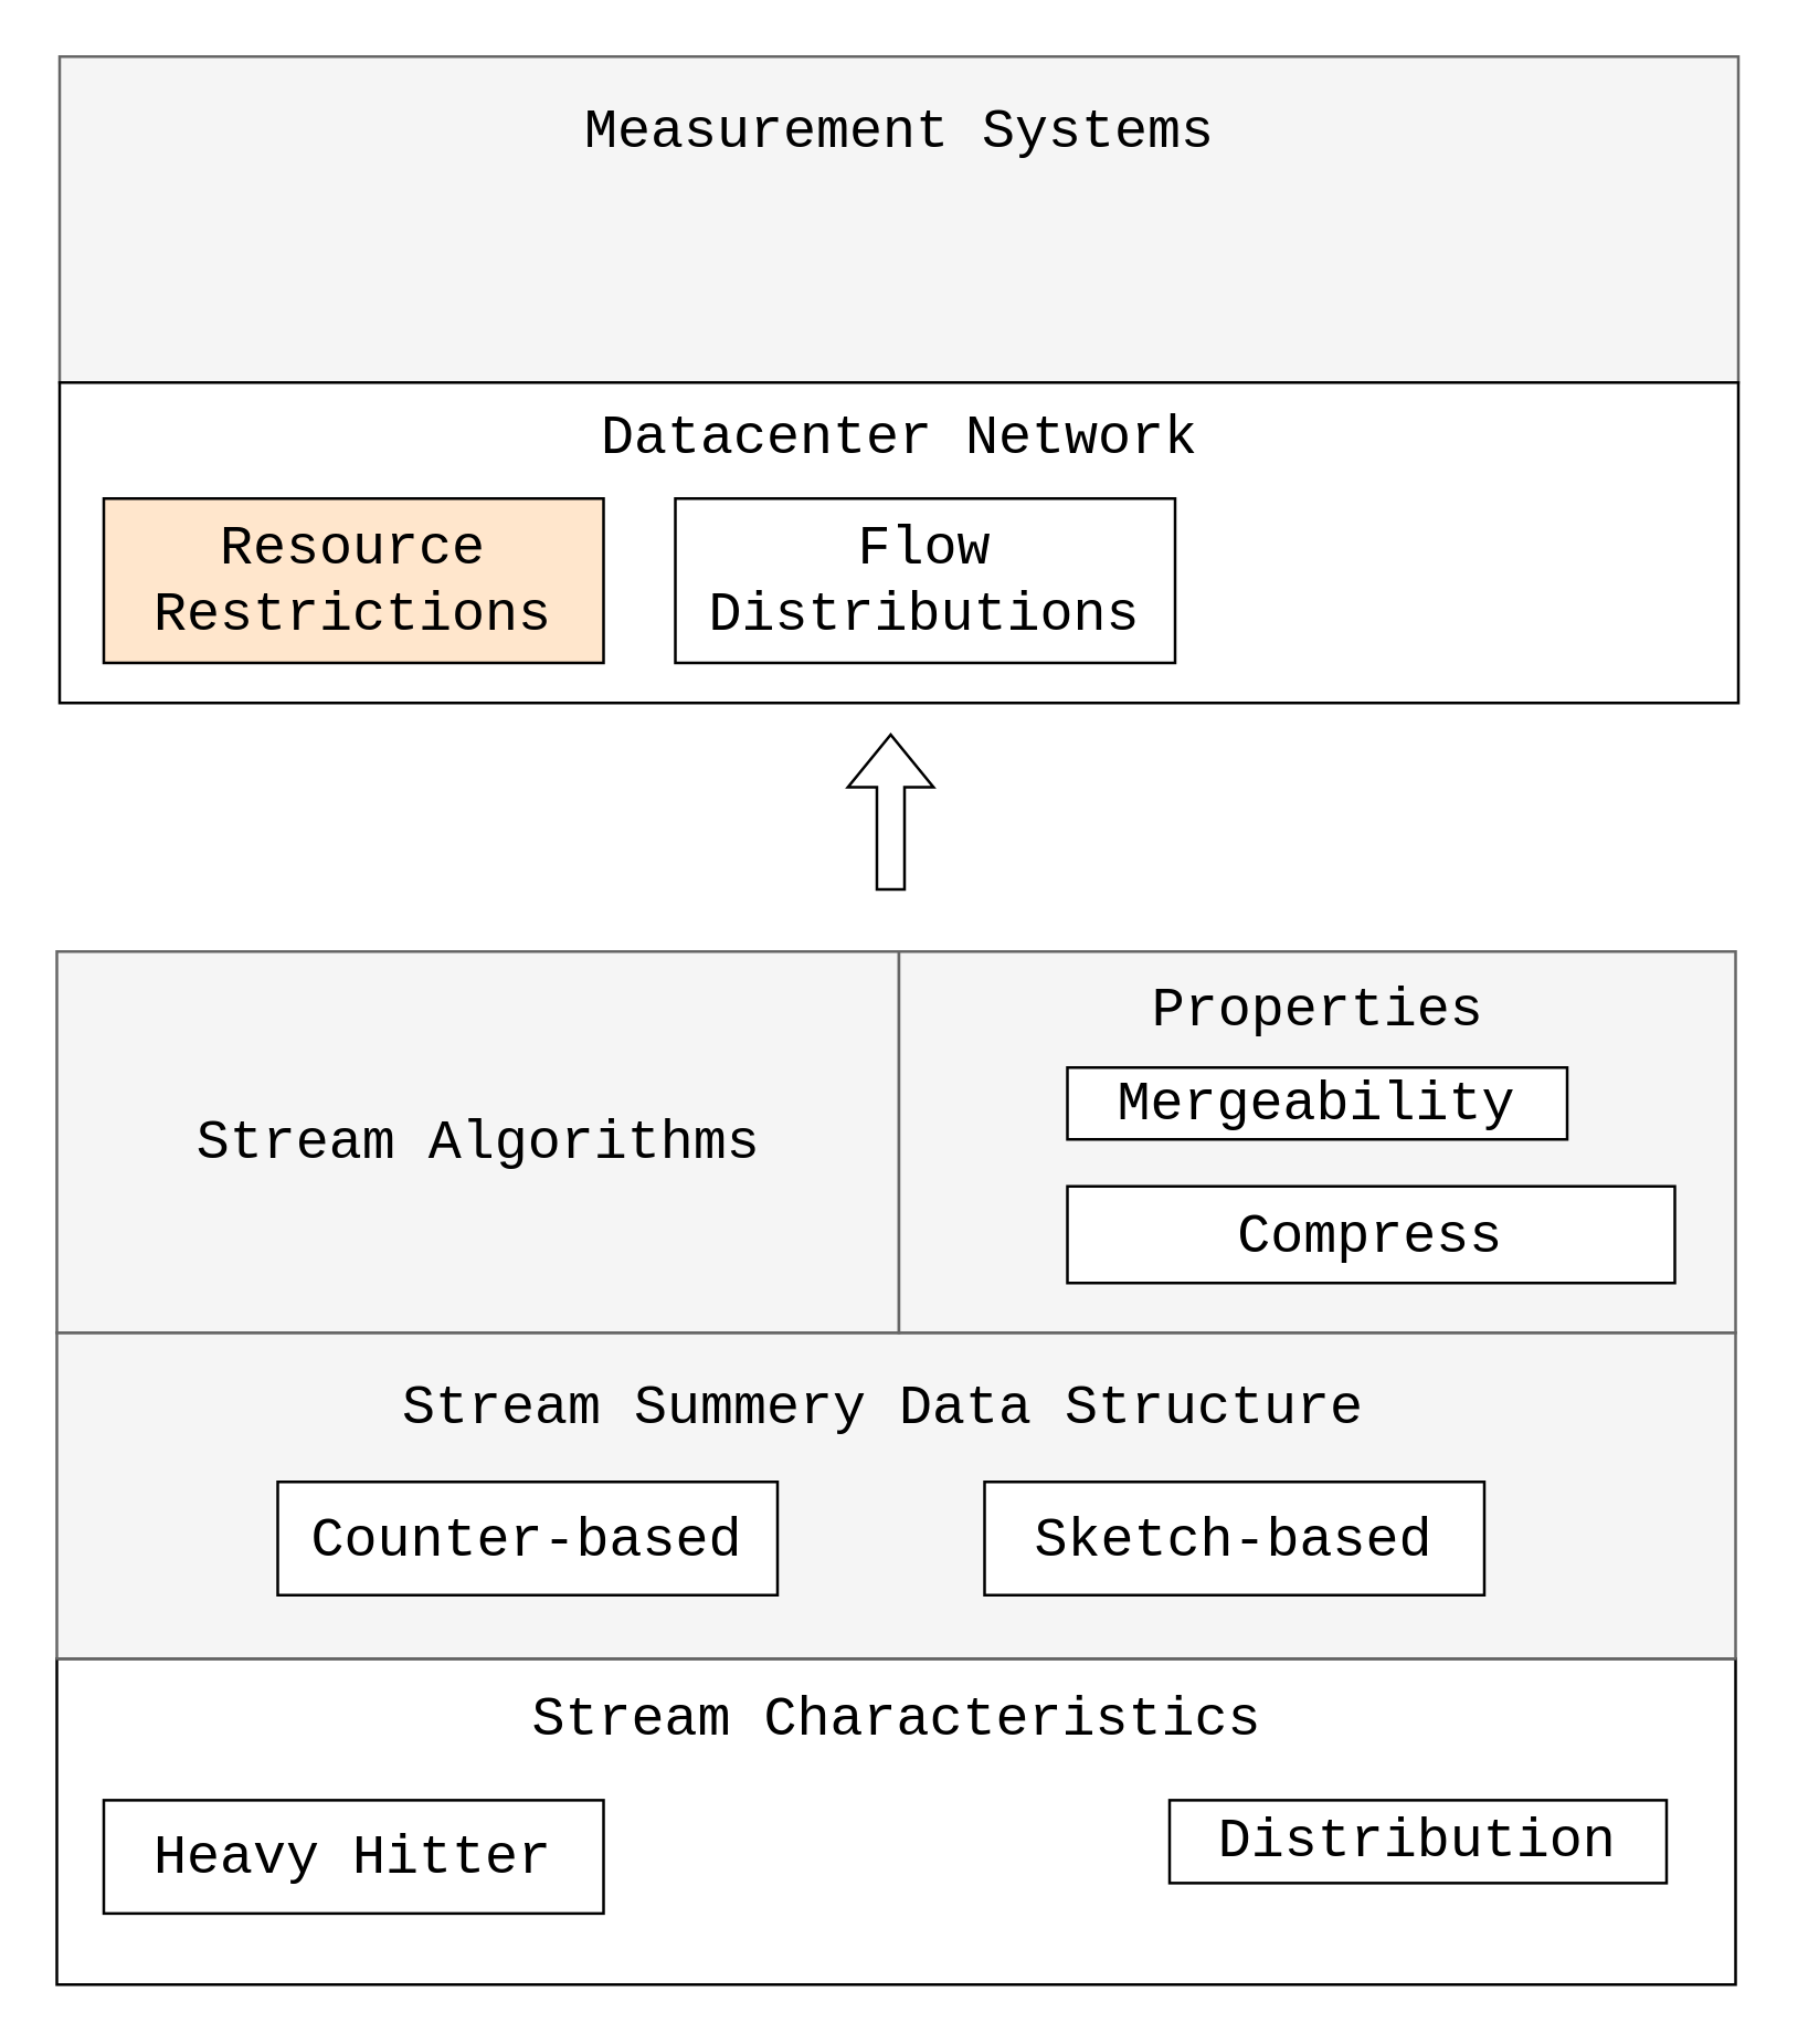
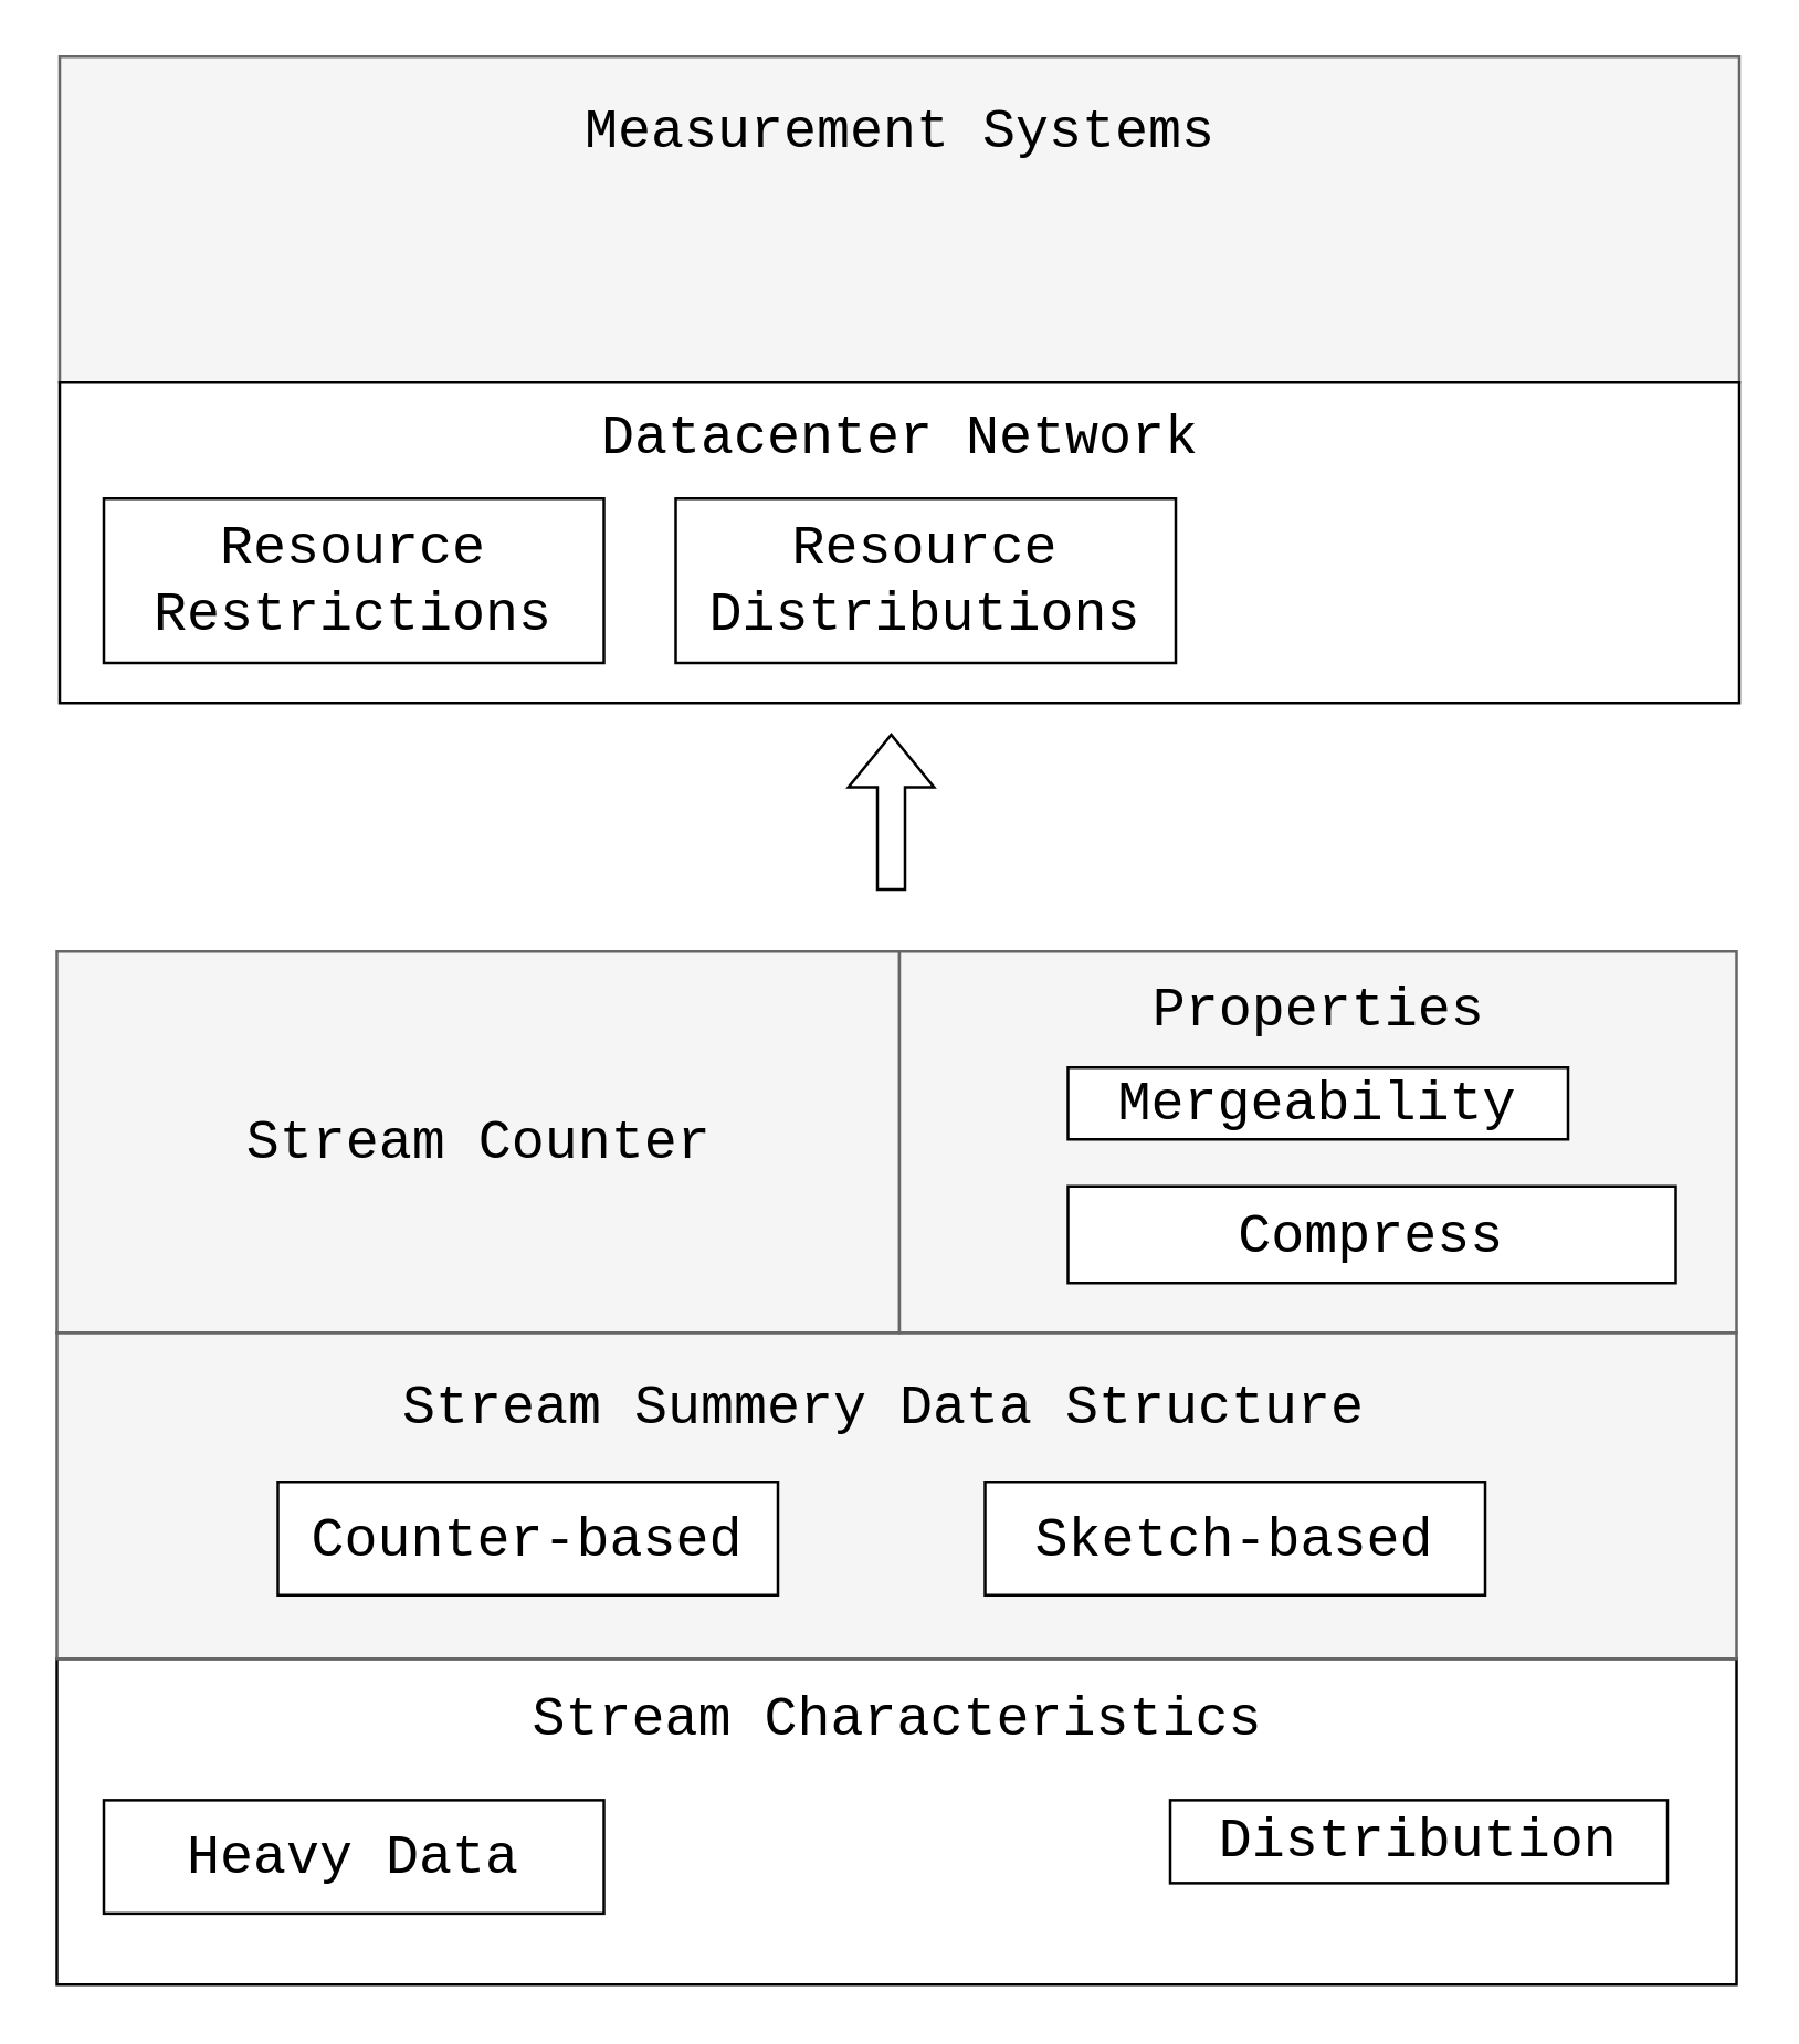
- <mxCell id="10" value="Resource Restrictions" style="rounded=0;whiteSpace=wrap;html=1;fontSize=20;fontFamily=Courier New;fillColor=#ffe6cc;" parent="1" vertex="1"><mxGeometry x="37" y="180" width="181" height="59.5" as="geometry" /></mxCell>
+ <mxCell id="10" value="Resource Restrictions" style="rounded=0;whiteSpace=wrap;html=1;fontSize=20;fontFamily=Courier New;" parent="1" vertex="1"><mxGeometry x="37" y="180" width="181" height="59.5" as="geometry" /></mxCell>
- <mxCell id="11" value="Flow Distributions" style="rounded=0;whiteSpace=wrap;html=1;fontSize=20;fontFamily=Courier New;" parent="1" vertex="1"><mxGeometry x="244" y="180" width="181" height="59.5" as="geometry" /></mxCell>
+ <mxCell id="11" value="Resource Distributions" style="rounded=0;whiteSpace=wrap;html=1;fontSize=20;fontFamily=Courier New;" parent="1" vertex="1"><mxGeometry x="244" y="180" width="181" height="59.5" as="geometry" /></mxCell>
- <mxCell id="17" value="Stream Algorithms" style="rounded=0;whiteSpace=wrap;html=1;fontFamily=Courier New;fontSize=20;fontColor=default;strokeColor=none;fillColor=none;" vertex="1" parent="1"><mxGeometry x="63.5" y="404.5" width="218" height="17" as="geometry" /></mxCell>
+ <mxCell id="17" value="Stream Counter" style="rounded=0;whiteSpace=wrap;html=1;fontFamily=Courier New;fontSize=20;fontColor=default;strokeColor=none;fillColor=none;" vertex="1" parent="1"><mxGeometry x="63.5" y="404.5" width="218" height="17" as="geometry" /></mxCell>
- <mxCell id="5" value="Heavy Hitter" style="rounded=0;whiteSpace=wrap;html=1;fontSize=20;fontFamily=Courier New;" parent="1" vertex="1"><mxGeometry x="37" y="651.25" width="181" height="41" as="geometry" /></mxCell>
+ <mxCell id="5" value="Heavy Data" style="rounded=0;whiteSpace=wrap;html=1;fontSize=20;fontFamily=Courier New;" parent="1" vertex="1"><mxGeometry x="37" y="651.25" width="181" height="41" as="geometry" /></mxCell>
